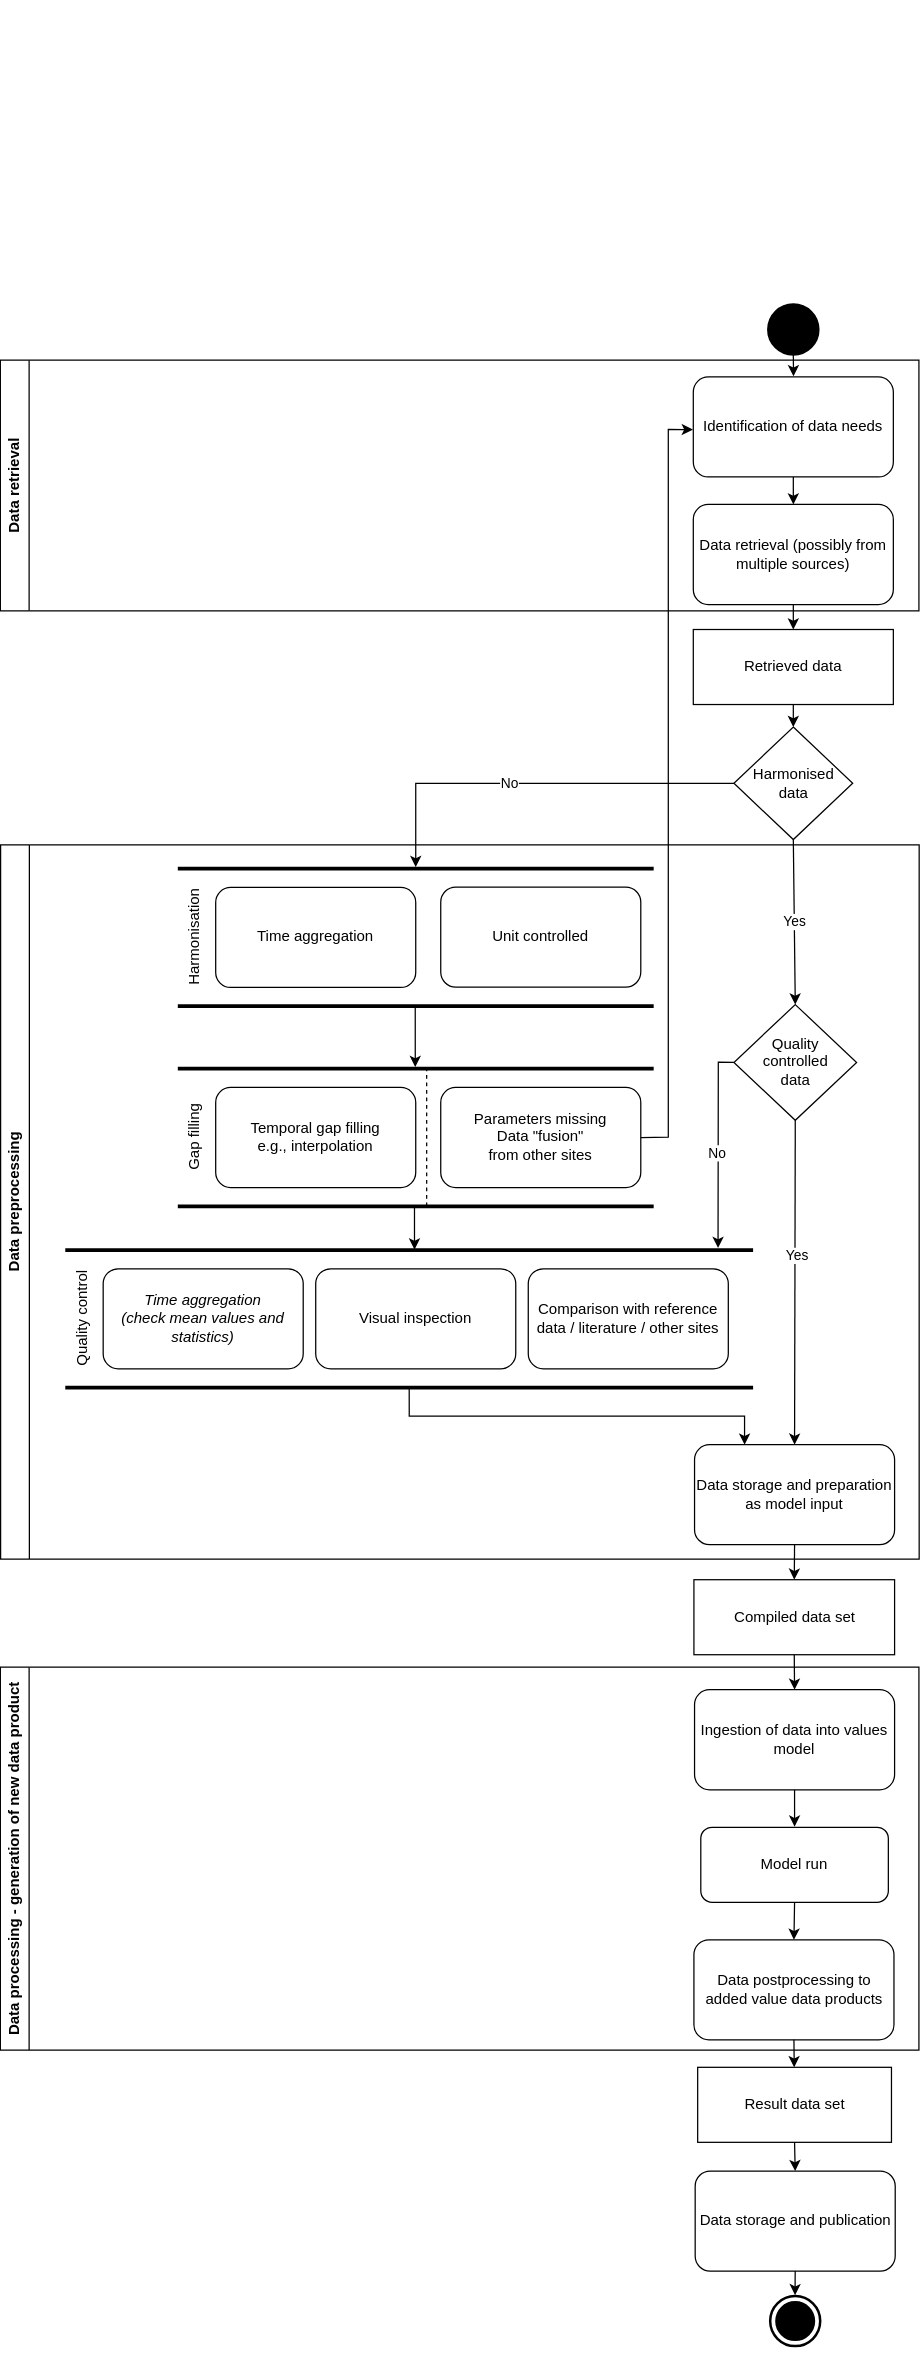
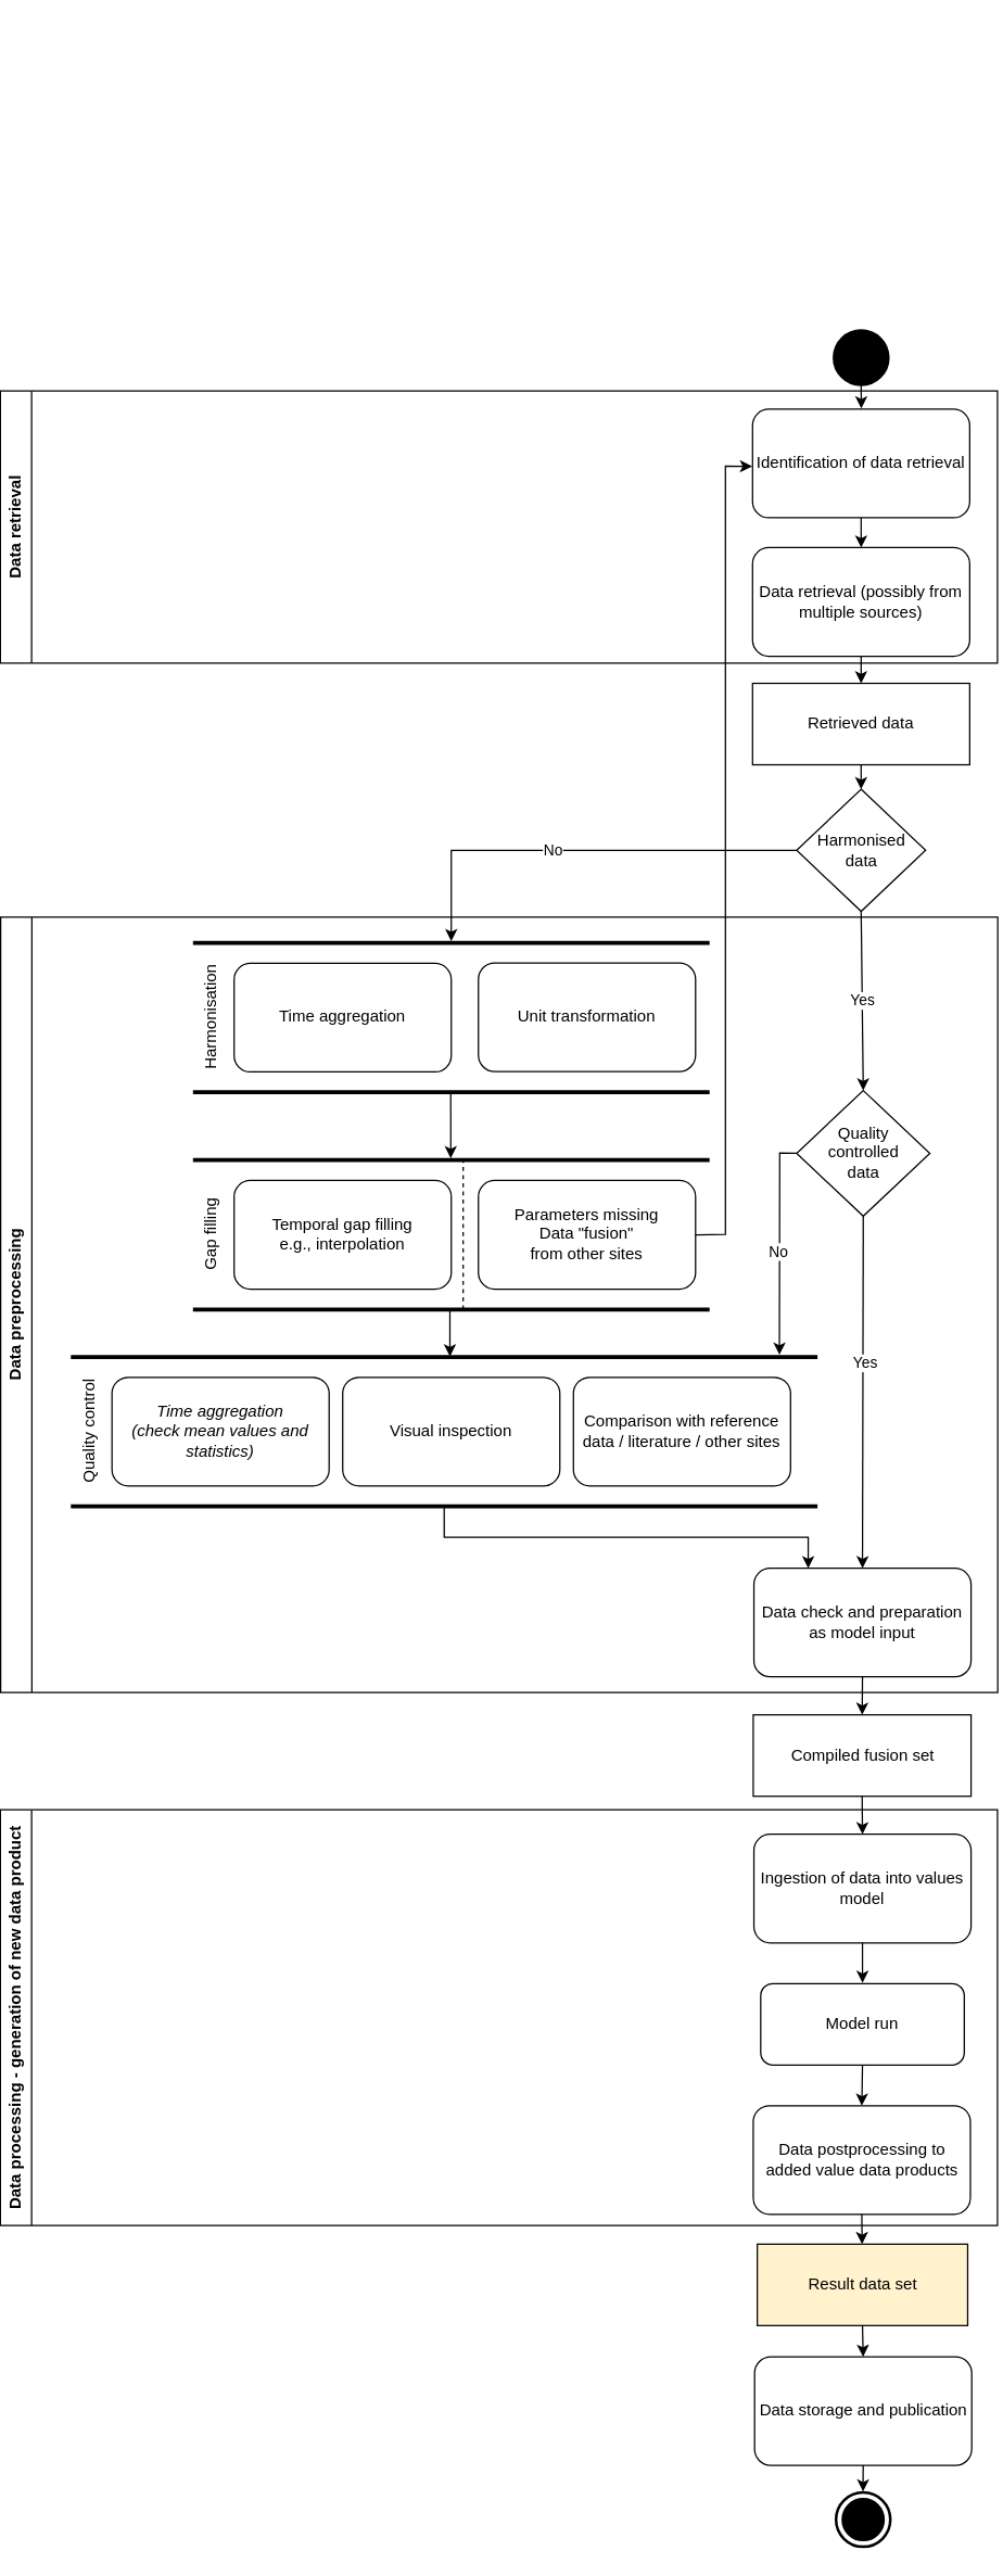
- <mxCell id="5" value="Identification of data needs" style="shape=rect;html=1;rounded=1;whiteSpace=wrap;align=center;" parent="1" vertex="1"><mxGeometry x="493" y="301" width="160" height="80" as="geometry" /></mxCell>
+ <mxCell id="5" value="Identification of data retrieval" style="shape=rect;html=1;rounded=1;whiteSpace=wrap;align=center;" parent="1" vertex="1"><mxGeometry x="493" y="301" width="160" height="80" as="geometry" /></mxCell>
- <mxCell id="13" value="Unit controlled" style="shape=rect;html=1;rounded=1;whiteSpace=wrap;align=center;" parent="1" vertex="1"><mxGeometry x="291" y="709" width="160" height="80" as="geometry" /></mxCell>
+ <mxCell id="13" value="Unit transformation" style="shape=rect;html=1;rounded=1;whiteSpace=wrap;align=center;" parent="1" vertex="1"><mxGeometry x="291" y="709" width="160" height="80" as="geometry" /></mxCell>
- <mxCell id="18" value="Data storage and preparation as model input" style="shape=rect;html=1;rounded=1;whiteSpace=wrap;align=center;" parent="1" vertex="1"><mxGeometry x="494" y="1155" width="160" height="80" as="geometry" /></mxCell>
+ <mxCell id="18" value="Data check and preparation as model input" style="shape=rect;html=1;rounded=1;whiteSpace=wrap;align=center;" parent="1" vertex="1"><mxGeometry x="494" y="1155" width="160" height="80" as="geometry" /></mxCell>
- <mxCell id="39" value="Compiled data set" style="rounded=0;whiteSpace=wrap;html=1;" parent="1" vertex="1"><mxGeometry x="493.5" y="1263" width="160.5" height="60" as="geometry" /></mxCell>
+ <mxCell id="39" value="Compiled fusion set" style="rounded=0;whiteSpace=wrap;html=1;" parent="1" vertex="1"><mxGeometry x="493.5" y="1263" width="160.5" height="60" as="geometry" /></mxCell>
- <mxCell id="42" value="Result data set" style="rounded=0;whiteSpace=wrap;html=1;" parent="1" vertex="1"><mxGeometry x="496.5" y="1653" width="155" height="60" as="geometry" /></mxCell>
+ <mxCell id="42" value="Result data set" style="rounded=0;whiteSpace=wrap;html=1;fillColor=#fff2cc;" parent="1" vertex="1"><mxGeometry x="496.5" y="1653" width="155" height="60" as="geometry" /></mxCell>
